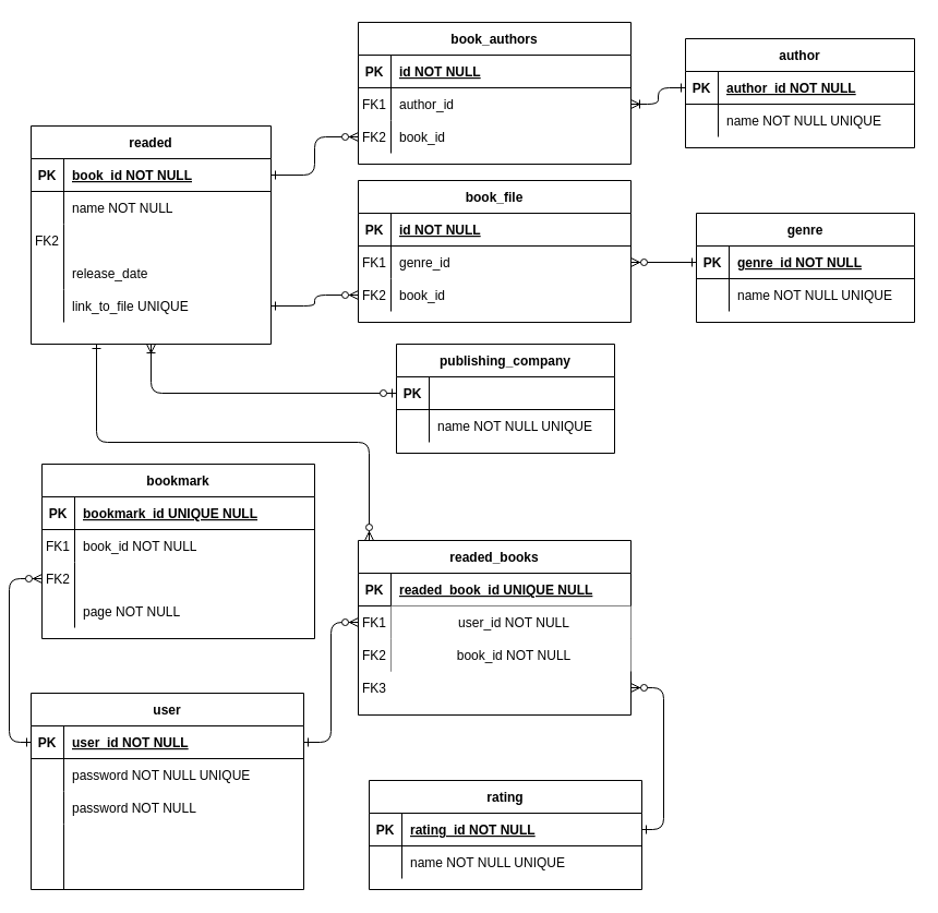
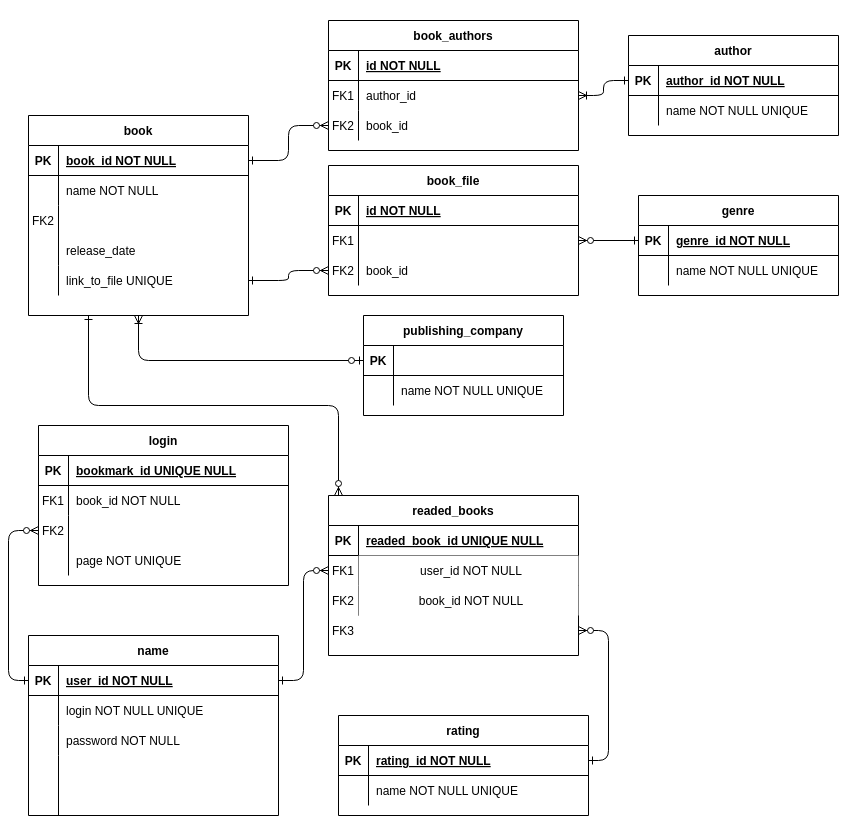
- <mxCell id="97" value="readed" style="shape=table;startSize=30;container=1;collapsible=1;childLayout=tableLayout;fixedRows=1;rowLines=0;fontStyle=1;align=center;resizeLast=1;" parent="1" vertex="1"><mxGeometry x="20" y="115" width="220" height="200" as="geometry" /></mxCell>
+ <mxCell id="97" value="book" style="shape=table;startSize=30;container=1;collapsible=1;childLayout=tableLayout;fixedRows=1;rowLines=0;fontStyle=1;align=center;resizeLast=1;" parent="1" vertex="1"><mxGeometry x="20" y="115" width="220" height="200" as="geometry" /></mxCell>
- <mxCell id="39" value="genre_id" style="shape=partialRectangle;overflow=hidden;connectable=0;fillColor=none;top=0;left=0;bottom=0;right=0;align=left;spacingLeft=6;" parent="37" vertex="1"><mxGeometry x="30" width="220" height="30" as="geometry" /></mxCell>
- <mxCell id="59" value="bookmark" style="shape=table;startSize=30;container=1;collapsible=1;childLayout=tableLayout;fixedRows=1;rowLines=0;fontStyle=1;align=center;resizeLast=1;" parent="1" vertex="1"><mxGeometry x="30" y="425" width="250" height="160" as="geometry" /></mxCell>
+ <mxCell id="59" value="login" style="shape=table;startSize=30;container=1;collapsible=1;childLayout=tableLayout;fixedRows=1;rowLines=0;fontStyle=1;align=center;resizeLast=1;" parent="1" vertex="1"><mxGeometry x="30" y="425" width="250" height="160" as="geometry" /></mxCell>
- <mxCell id="70" value="page NOT NULL" style="shape=partialRectangle;overflow=hidden;connectable=0;fillColor=none;top=0;left=0;bottom=0;right=0;align=left;spacingLeft=6;" parent="68" vertex="1"><mxGeometry x="30" width="220" height="30" as="geometry" /></mxCell>
+ <mxCell id="70" value="page NOT UNIQUE" style="shape=partialRectangle;overflow=hidden;connectable=0;fillColor=none;top=0;left=0;bottom=0;right=0;align=left;spacingLeft=6;" parent="68" vertex="1"><mxGeometry x="30" width="220" height="30" as="geometry" /></mxCell>
- <mxCell id="44" value="user" style="shape=table;startSize=30;container=1;collapsible=1;childLayout=tableLayout;fixedRows=1;rowLines=0;fontStyle=1;align=center;resizeLast=1;" parent="1" vertex="1"><mxGeometry x="20" y="635" width="250" height="180" as="geometry" /></mxCell>
+ <mxCell id="44" value="name" style="shape=table;startSize=30;container=1;collapsible=1;childLayout=tableLayout;fixedRows=1;rowLines=0;fontStyle=1;align=center;resizeLast=1;" parent="1" vertex="1"><mxGeometry x="20" y="635" width="250" height="180" as="geometry" /></mxCell>
- <mxCell id="50" value="password NOT NULL UNIQUE" style="shape=partialRectangle;overflow=hidden;connectable=0;fillColor=none;top=0;left=0;bottom=0;right=0;align=left;spacingLeft=6;" parent="48" vertex="1"><mxGeometry x="30" width="220" height="30" as="geometry" /></mxCell>
+ <mxCell id="50" value="login NOT NULL UNIQUE" style="shape=partialRectangle;overflow=hidden;connectable=0;fillColor=none;top=0;left=0;bottom=0;right=0;align=left;spacingLeft=6;" parent="48" vertex="1"><mxGeometry x="30" width="220" height="30" as="geometry" /></mxCell>
